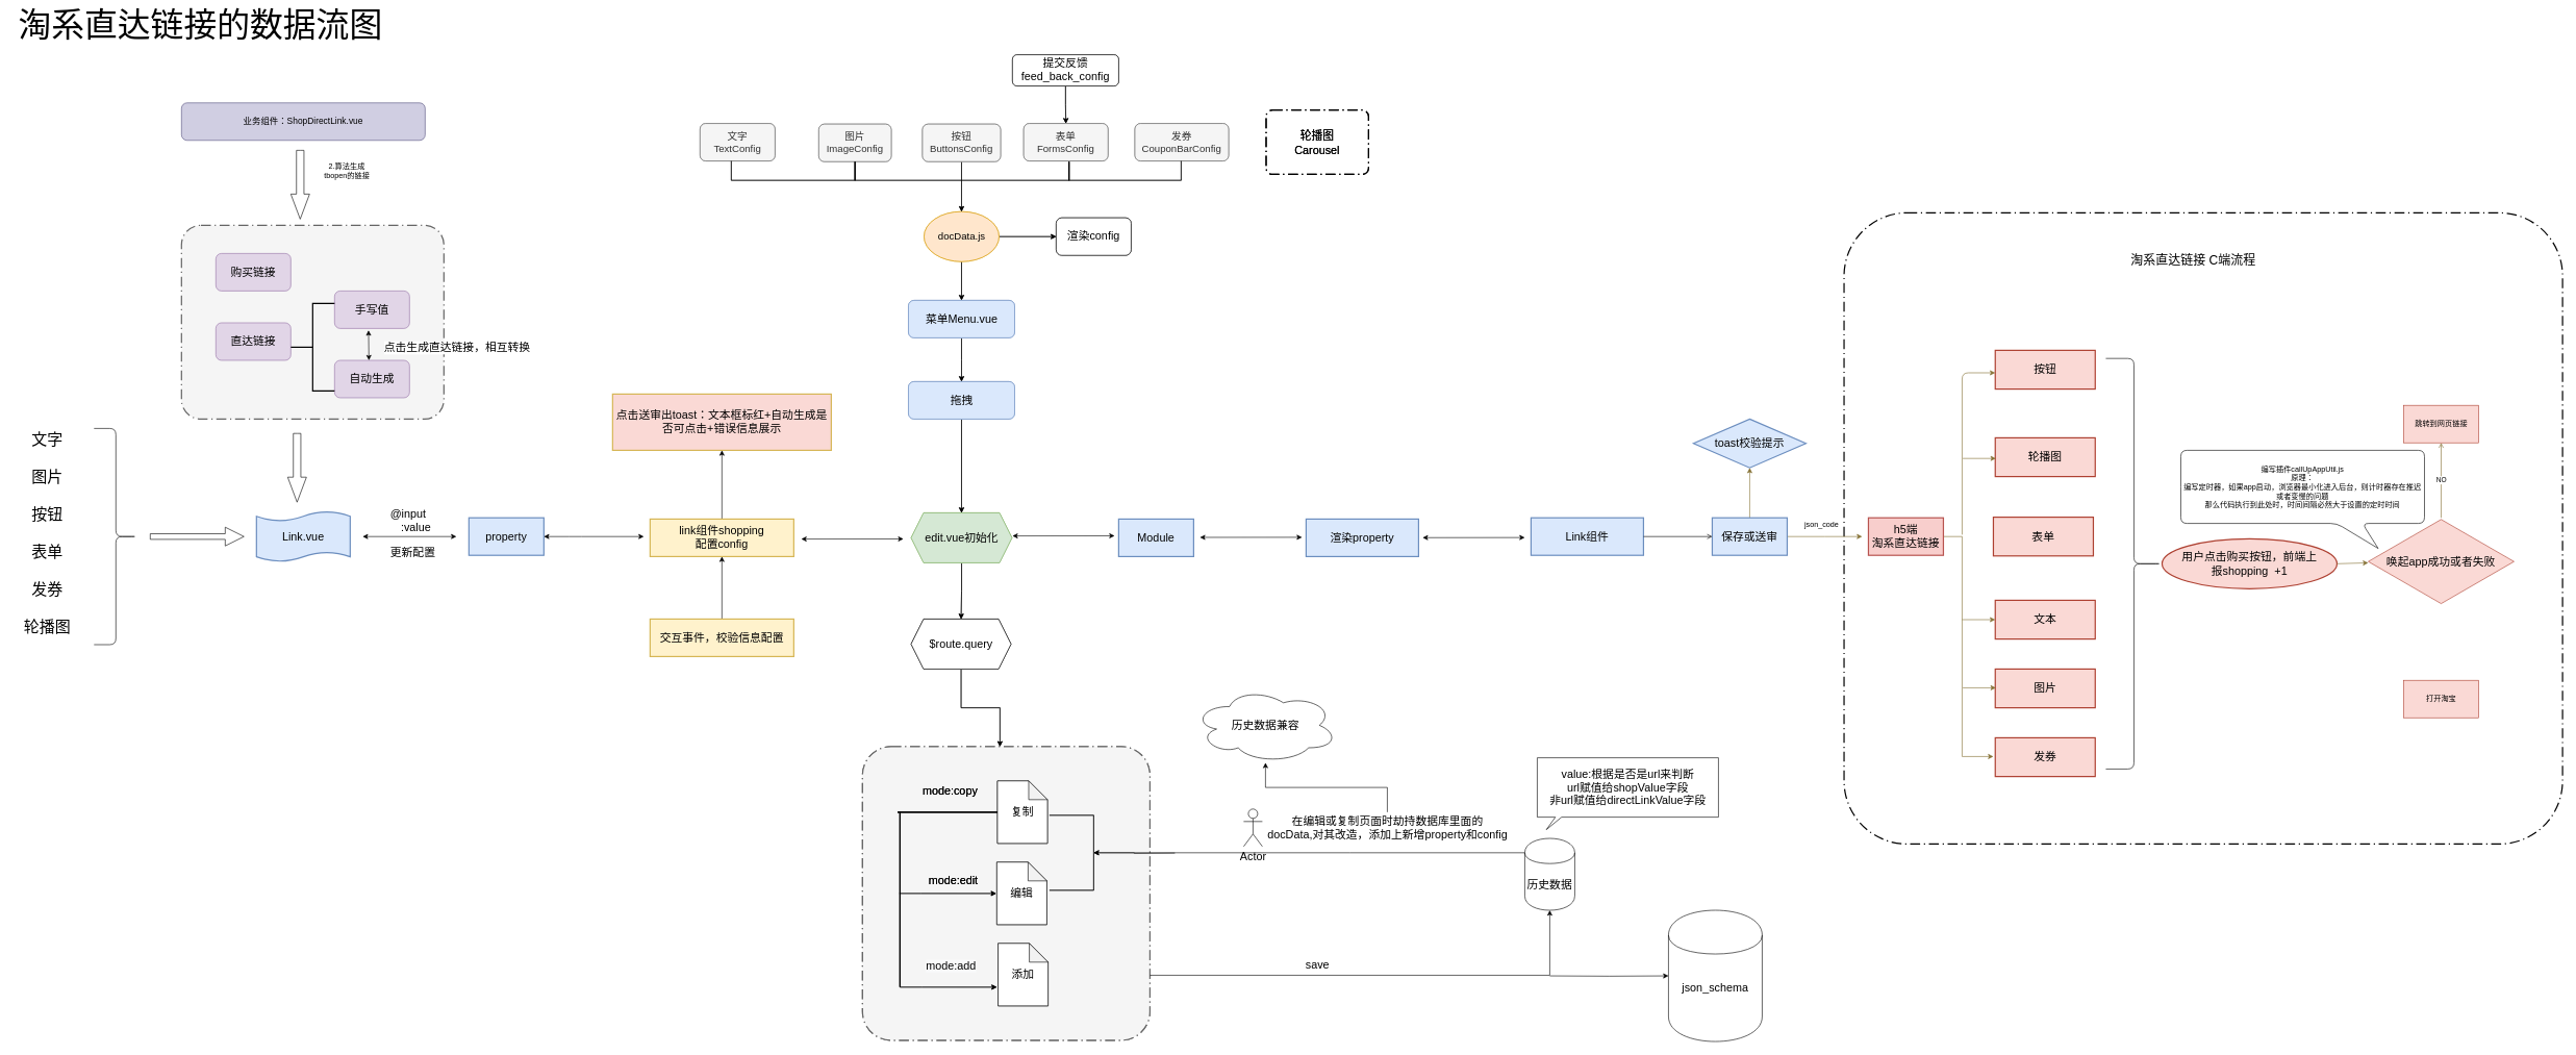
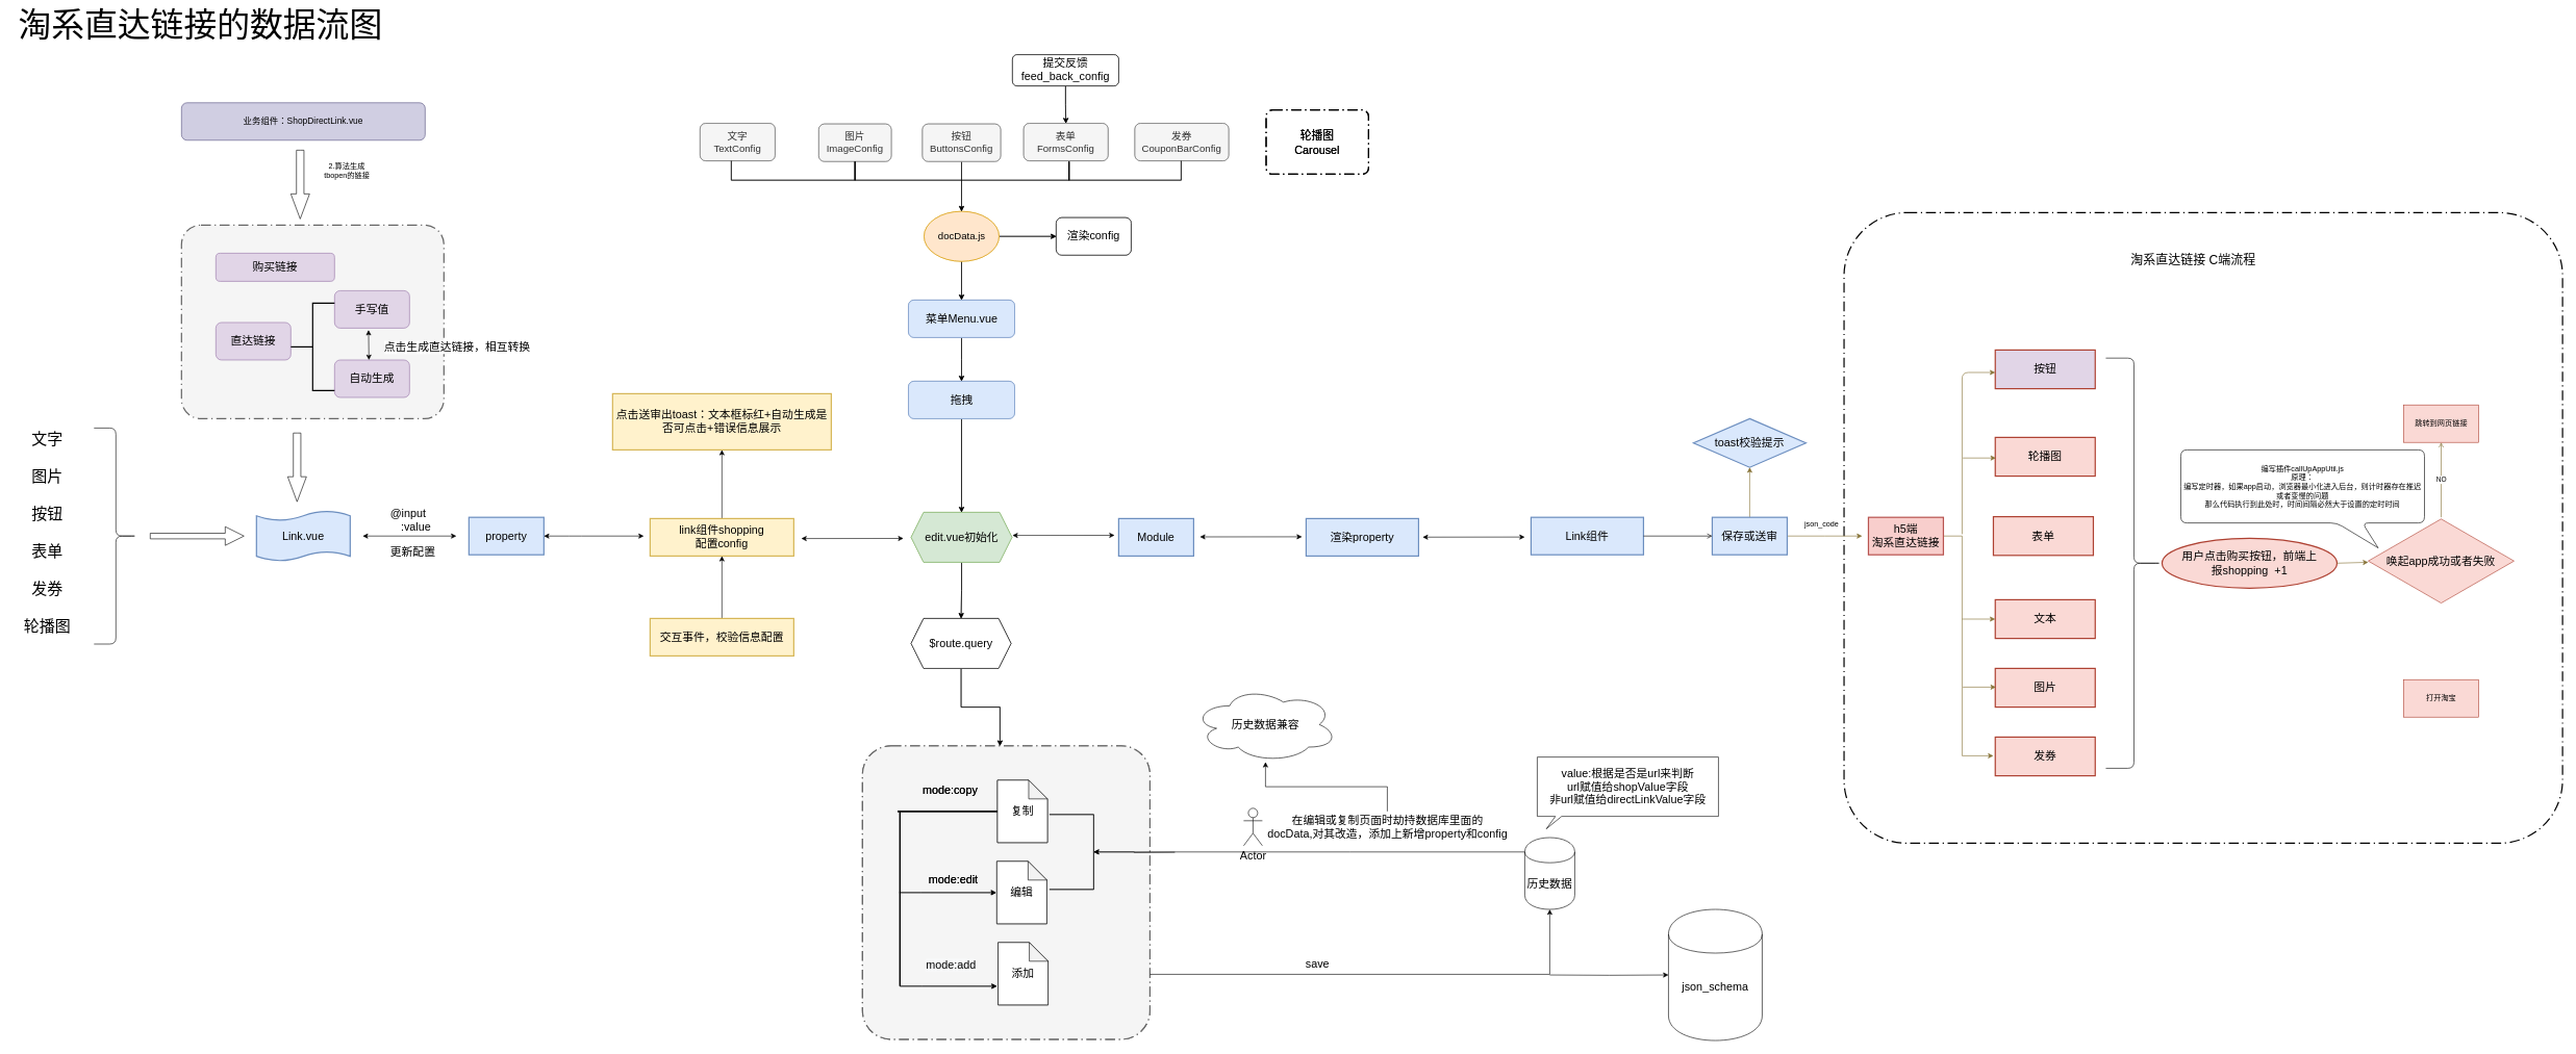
- <mxCell id="90" value="购买链接" style="rounded=1;whiteSpace=wrap;html=1;fontSize=18;fillColor=#e1d5e7;strokeColor=#9673a6;" vertex="1" parent="1"><mxGeometry x="345" y="405" width="120" height="60" as="geometry" /></mxCell>
+ <mxCell id="90" value="购买链接" style="rounded=1;whiteSpace=wrap;html=1;fontSize=18;fillColor=#e1d5e7;strokeColor=#9673a6;" vertex="1" parent="1"><mxGeometry x="345" y="405" width="190" height="45" as="geometry" /></mxCell>
- <mxCell id="129" value="按钮" style="whiteSpace=wrap;html=1;fontSize=18;strokeColor=#ae4132;strokeWidth=2;fillColor=#fad9d5;" vertex="1" parent="1"><mxGeometry x="3193" y="560" width="160" height="62" as="geometry" /></mxCell>
+ <mxCell id="129" value="按钮" style="whiteSpace=wrap;html=1;fontSize=18;strokeColor=#ae4132;strokeWidth=2;fillColor=#e1d5e7;" vertex="1" parent="1"><mxGeometry x="3193" y="560" width="160" height="62" as="geometry" /></mxCell>
- <mxCell id="103" value="点击送审出toast：文本框标红+自动生成是否可点击+错误信息展示" style="whiteSpace=wrap;html=1;fontSize=18;strokeColor=#d6b656;strokeWidth=2;fillColor=#fad9d5;" vertex="1" parent="1"><mxGeometry x="980" y="630" width="350" height="90" as="geometry" /></mxCell>
+ <mxCell id="103" value="点击送审出toast：文本框标红+自动生成是否可点击+错误信息展示" style="whiteSpace=wrap;html=1;fontSize=18;strokeColor=#d6b656;strokeWidth=2;fillColor=#fff2cc;" vertex="1" parent="1"><mxGeometry x="980" y="630" width="350" height="90" as="geometry" /></mxCell>
